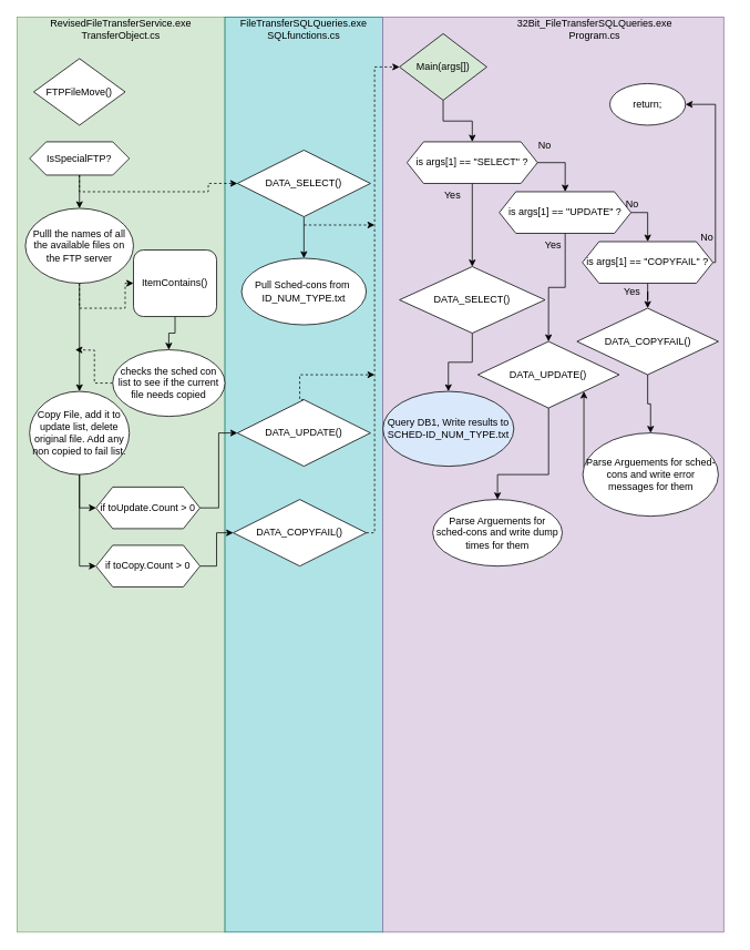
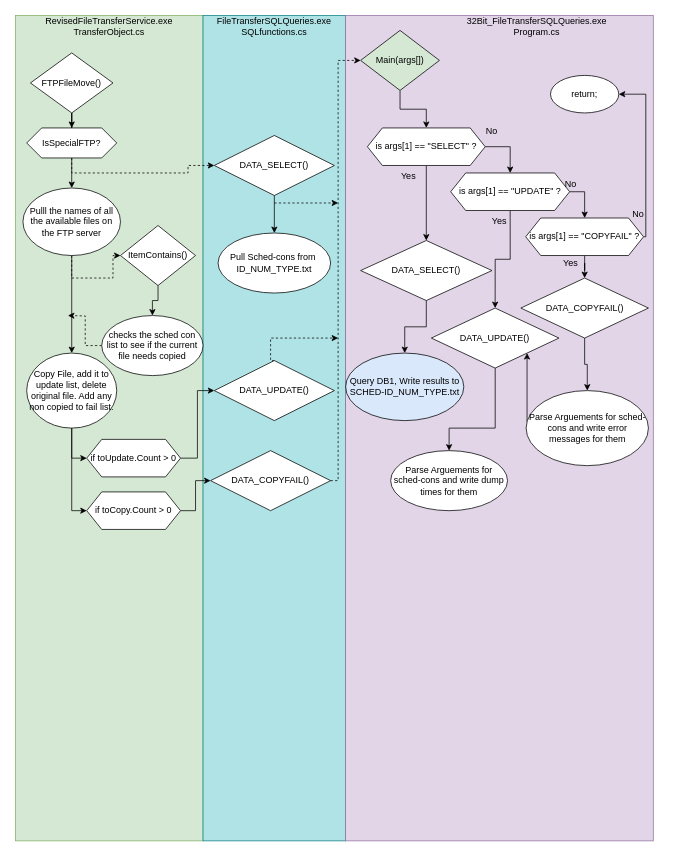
+ <mxCell id="8" style="edgeStyle=orthogonalEdgeStyle;rounded=0;orthogonalLoop=1;jettySize=auto;html=1;entryX=0.5;entryY=0;entryDx=0;entryDy=0;" parent="1" source="9" target="12" edge="1"><mxGeometry relative="1" as="geometry" /></mxCell>
- <mxCell id="53" value="ItemContains()" style="whiteSpace=wrap;html=1;rounded=1;" parent="1" vertex="1"><mxGeometry x="160" y="300" width="100" height="80" as="geometry" /></mxCell>
+ <mxCell id="53" value="ItemContains()" style="rhombus;whiteSpace=wrap;html=1;" parent="1" vertex="1"><mxGeometry x="160" y="300" width="100" height="80" as="geometry" /></mxCell>
